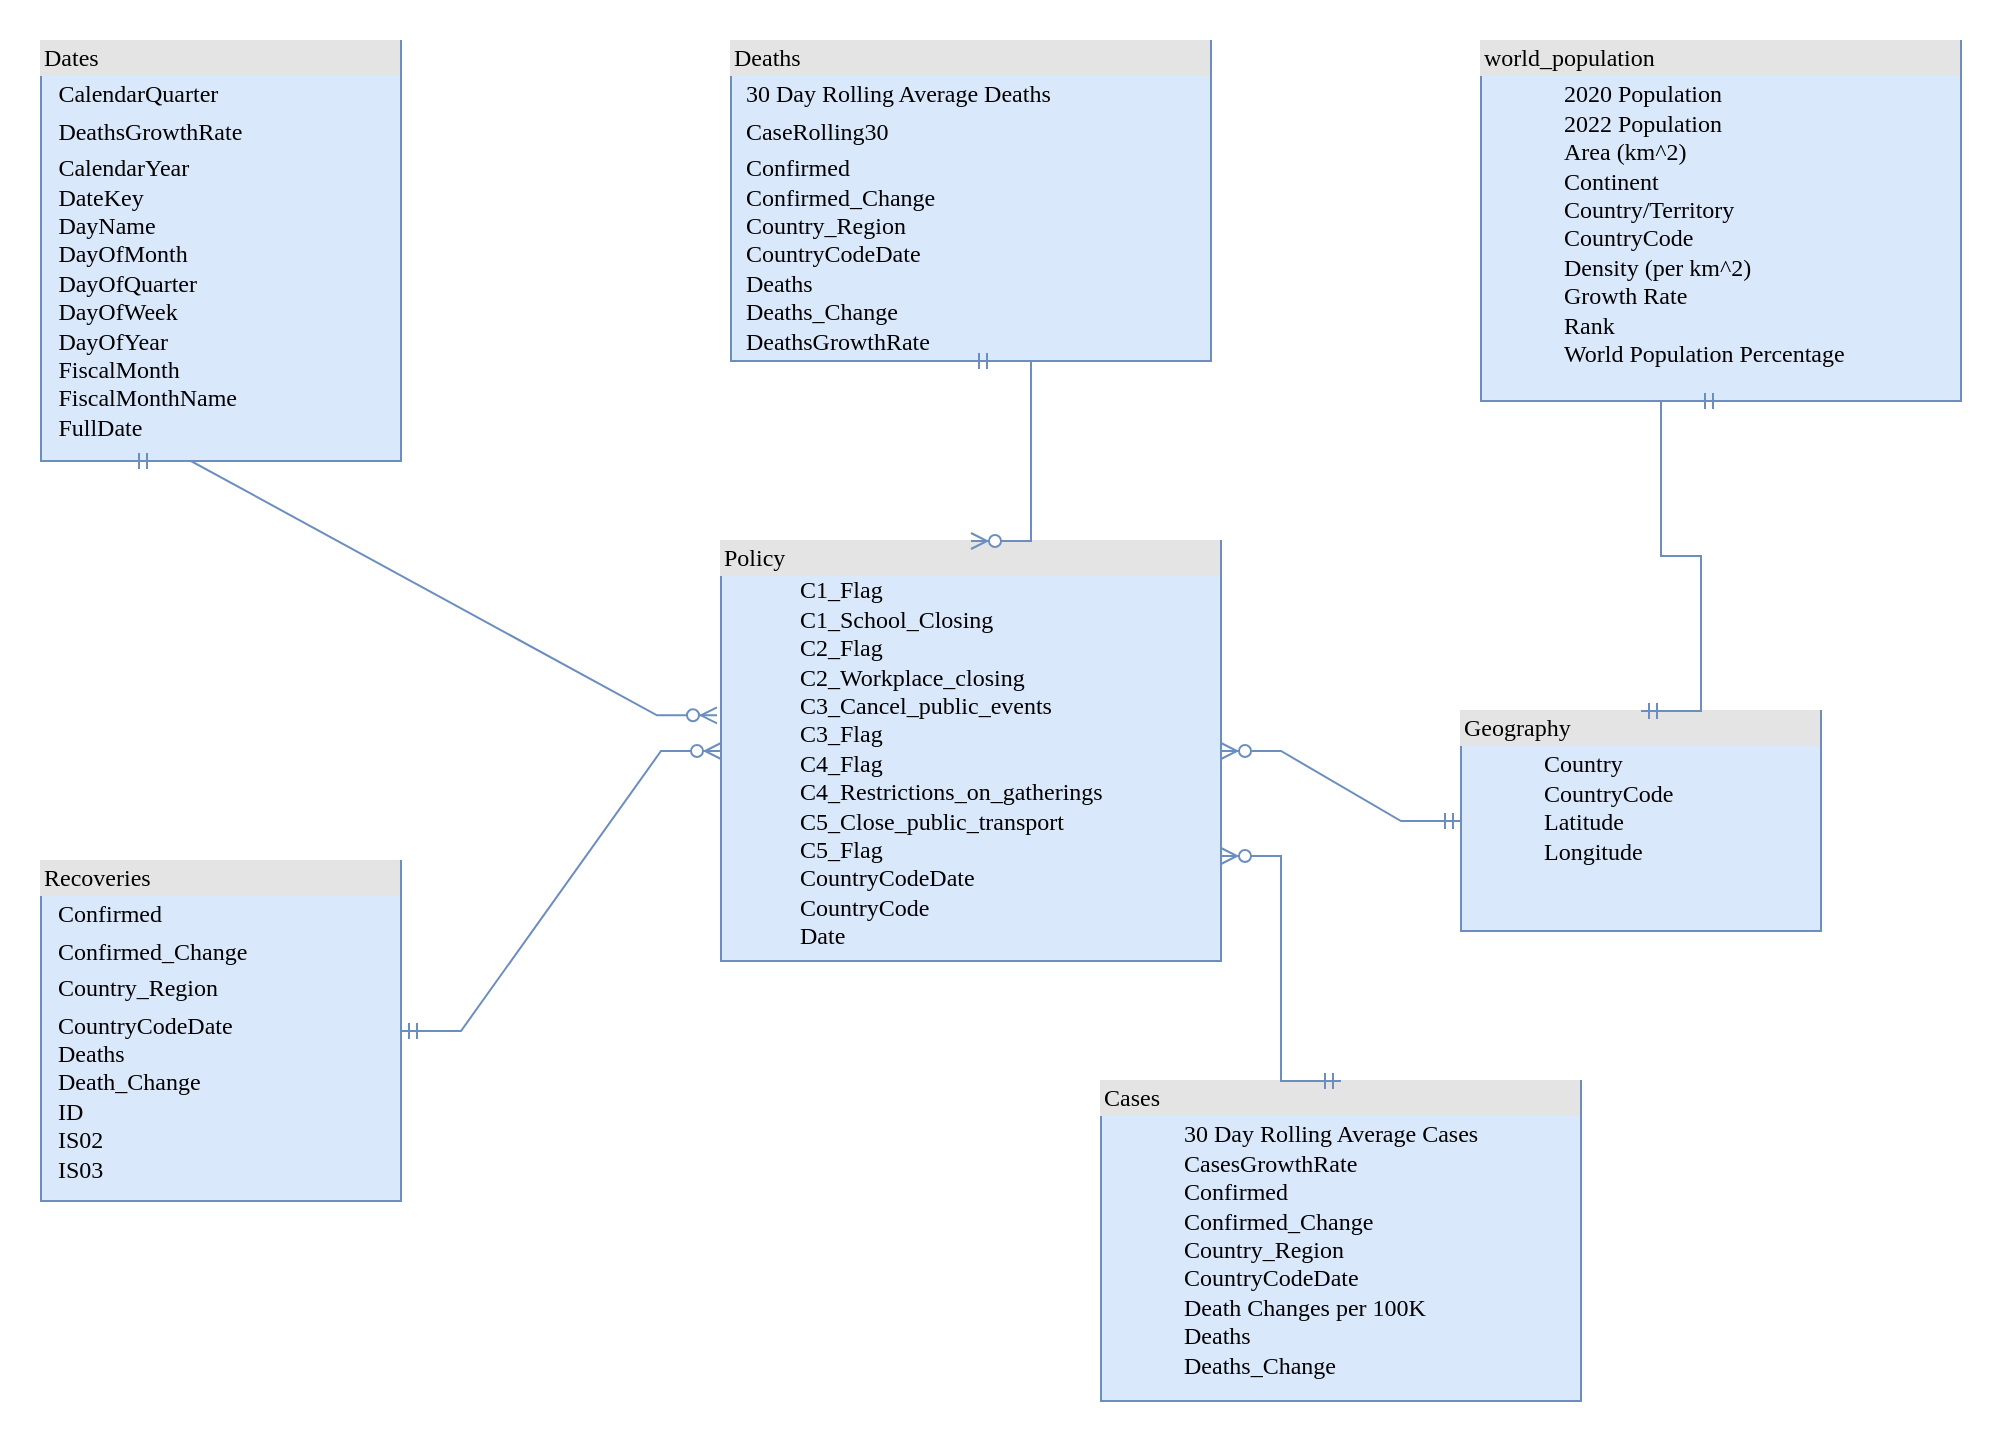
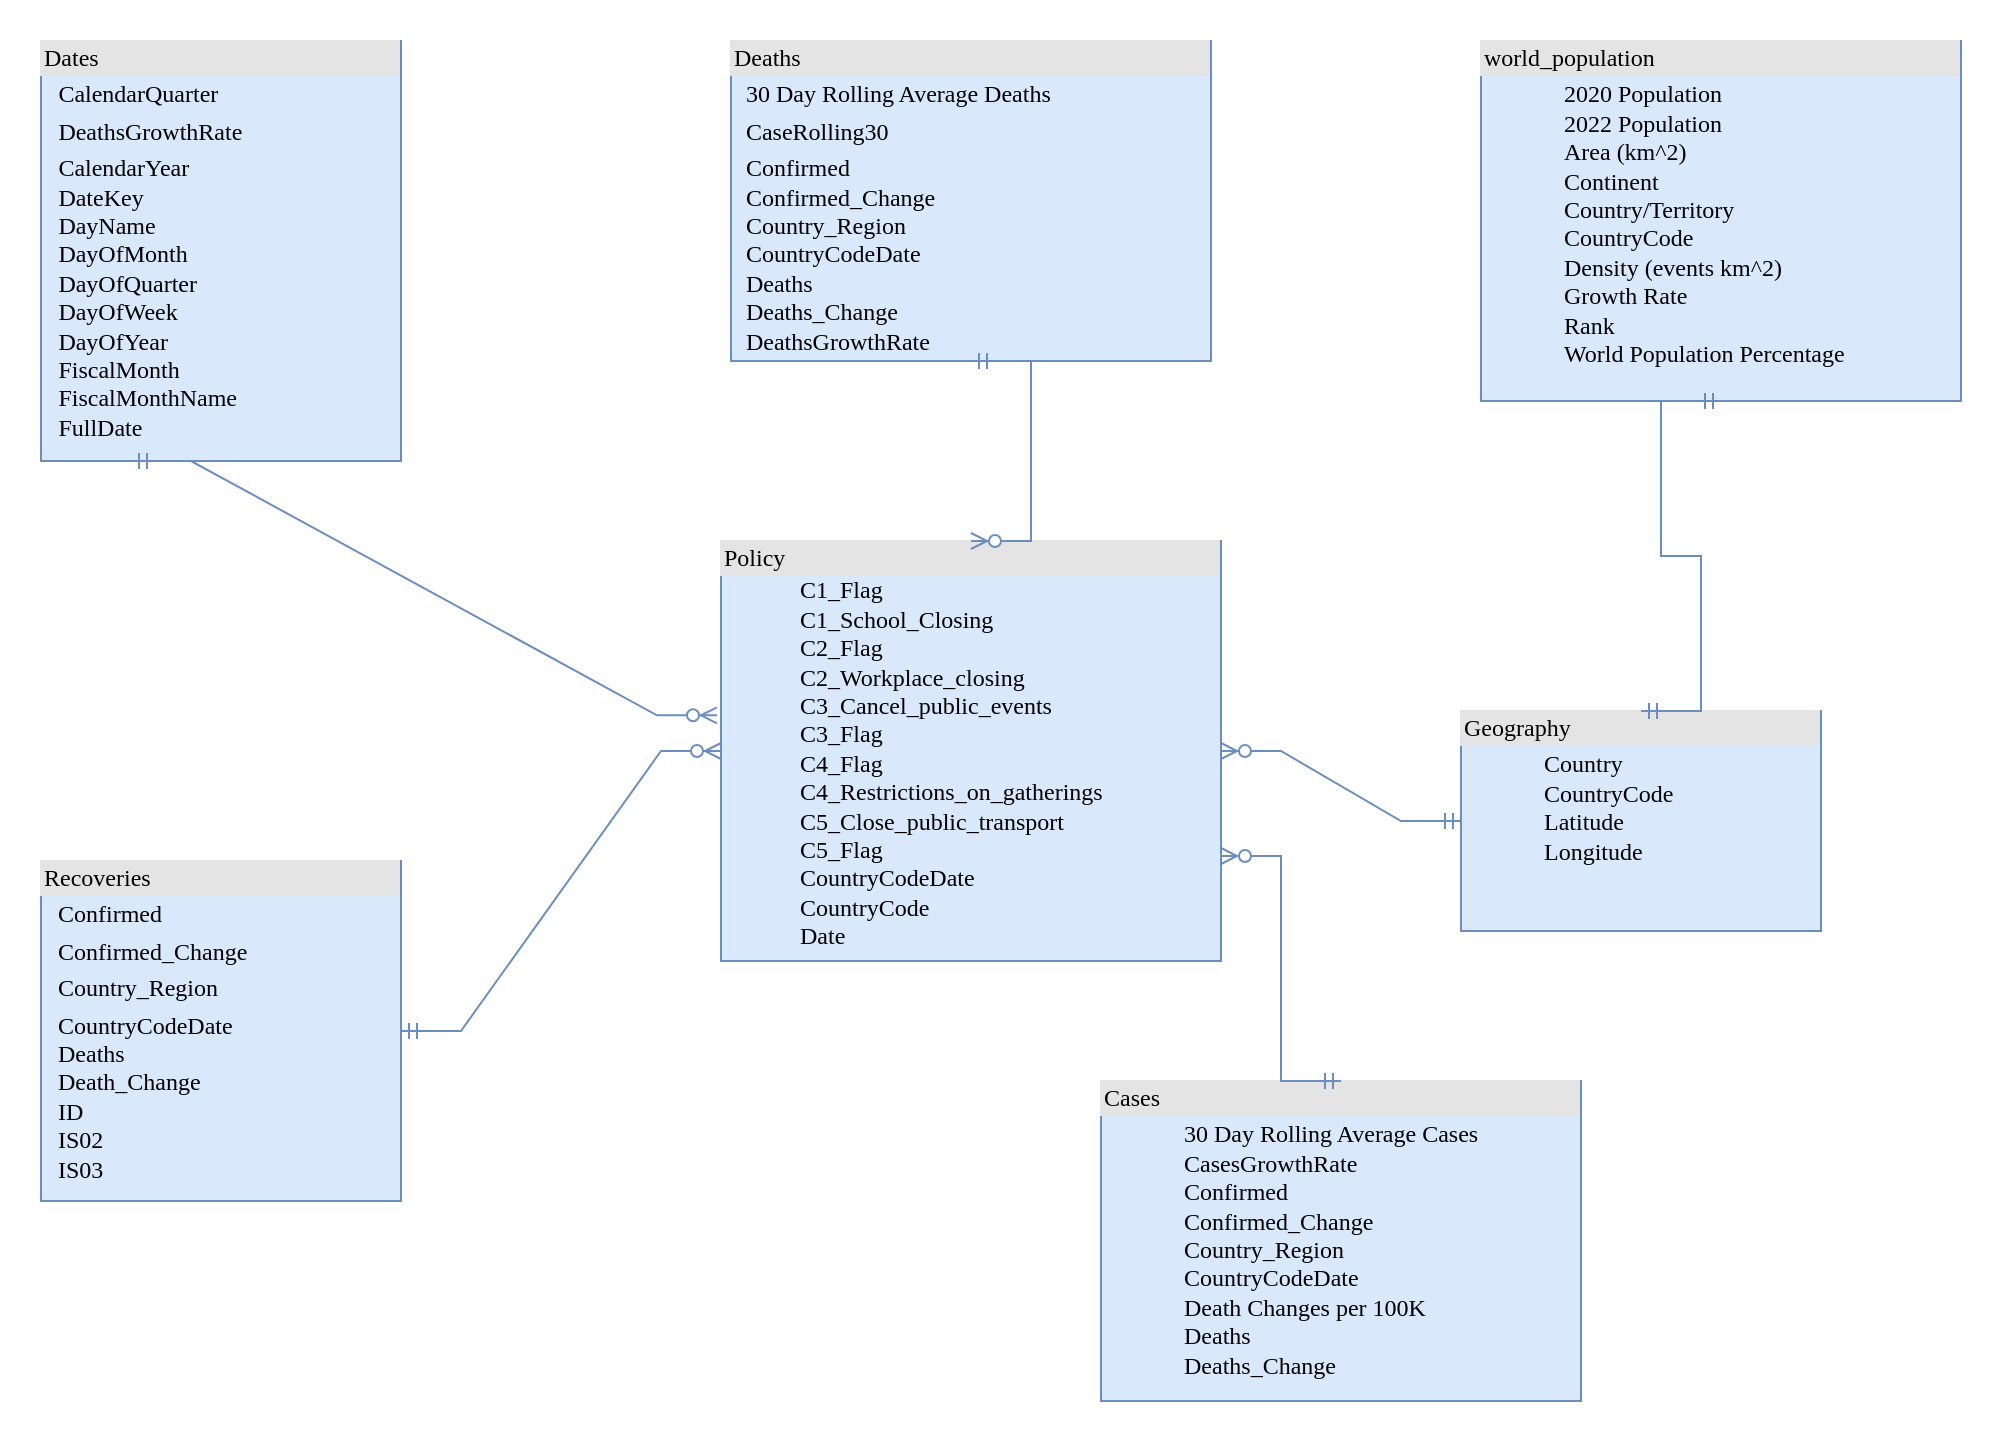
- <mxCell id="8" value="&lt;div style=&quot;box-sizing: border-box ; width: 100% ; background: #e4e4e4 ; padding: 2px&quot;&gt;world_population&lt;/div&gt;&lt;table style=&quot;width: 100% ; font-size: 1em&quot; cellpadding=&quot;2&quot; cellspacing=&quot;0&quot;&gt;&lt;tbody&gt;&lt;tr&gt;&lt;td&gt;&lt;blockquote style=&quot;margin: 0 0 0 40px; border: none; padding: 0px;&quot;&gt;2020 Population&lt;br&gt;2022 Population&lt;br&gt;Area (km^2)&lt;br&gt;Continent&lt;br&gt;Country/Territory&lt;br&gt;CountryCode&lt;br&gt;Density (per km^2)&lt;br&gt;Growth Rate&lt;br&gt;Rank&lt;br&gt;World Population Percentage&lt;/blockquote&gt;&lt;br&gt;&lt;/td&gt;&lt;td&gt;&lt;/td&gt;&lt;/tr&gt;&lt;/tbody&gt;&lt;/table&gt;" style="verticalAlign=top;align=left;overflow=fill;html=1;rounded=0;shadow=0;comic=0;labelBackgroundColor=none;strokeWidth=1;fontFamily=Verdana;fontSize=12;fillColor=#dae8fc;strokeColor=#6c8ebf;" vertex="1" parent="1"><mxGeometry x="740" y="20" width="240" height="180" as="geometry" /></mxCell>
+ <mxCell id="8" value="&lt;div style=&quot;box-sizing: border-box ; width: 100% ; background: #e4e4e4 ; padding: 2px&quot;&gt;world_population&lt;/div&gt;&lt;table style=&quot;width: 100% ; font-size: 1em&quot; cellpadding=&quot;2&quot; cellspacing=&quot;0&quot;&gt;&lt;tbody&gt;&lt;tr&gt;&lt;td&gt;&lt;blockquote style=&quot;margin: 0 0 0 40px; border: none; padding: 0px;&quot;&gt;2020 Population&lt;br&gt;2022 Population&lt;br&gt;Area (km^2)&lt;br&gt;Continent&lt;br&gt;Country/Territory&lt;br&gt;CountryCode&lt;br&gt;Density (events km^2)&lt;br&gt;Growth Rate&lt;br&gt;Rank&lt;br&gt;World Population Percentage&lt;/blockquote&gt;&lt;br&gt;&lt;/td&gt;&lt;td&gt;&lt;/td&gt;&lt;/tr&gt;&lt;/tbody&gt;&lt;/table&gt;" style="verticalAlign=top;align=left;overflow=fill;html=1;rounded=0;shadow=0;comic=0;labelBackgroundColor=none;strokeWidth=1;fontFamily=Verdana;fontSize=12;fillColor=#dae8fc;strokeColor=#6c8ebf;" vertex="1" parent="1"><mxGeometry x="740" y="20" width="240" height="180" as="geometry" /></mxCell>
